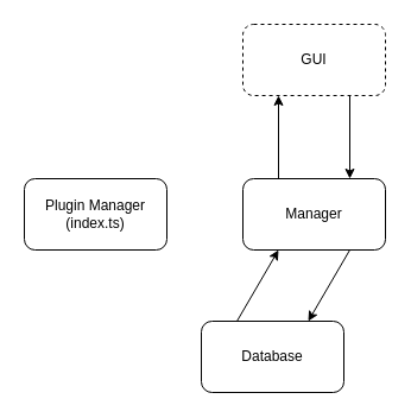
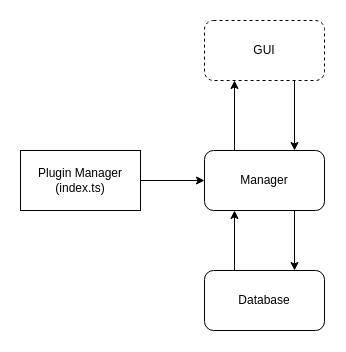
- <mxCell id="2" value="Plugin Manager&lt;br&gt;(index.ts)" style="rounded=1;whiteSpace=wrap;html=1;" vertex="1" parent="1"><mxGeometry x="20" y="150" width="120" height="60" as="geometry" /></mxCell>
+ <mxCell id="2" value="Plugin Manager&lt;br&gt;(index.ts)" style="whiteSpace=wrap;html=1;rounded=0;" vertex="1" parent="1"><mxGeometry x="20" y="150" width="120" height="60" as="geometry" /></mxCell>
+ <mxCell id="10" value="" style="endArrow=classic;html=1;entryX=0;entryY=0.5;entryDx=0;entryDy=0;exitX=1;exitY=0.5;exitDx=0;exitDy=0;" edge="1" parent="1" source="2" target="3"><mxGeometry width="50" height="50" relative="1" as="geometry"><mxPoint x="90" y="80" as="sourcePoint" /><mxPoint x="70" y="270" as="targetPoint" /></mxGeometry></mxCell>
- <mxCell id="5" value="Database" style="rounded=1;whiteSpace=wrap;html=1;" vertex="1" parent="1"><mxGeometry x="169" y="270" width="120" height="60" as="geometry" /></mxCell>
+ <mxCell id="5" value="Database" style="rounded=1;whiteSpace=wrap;html=1;" vertex="1" parent="1"><mxGeometry x="204" y="270" width="120" height="60" as="geometry" /></mxCell>
